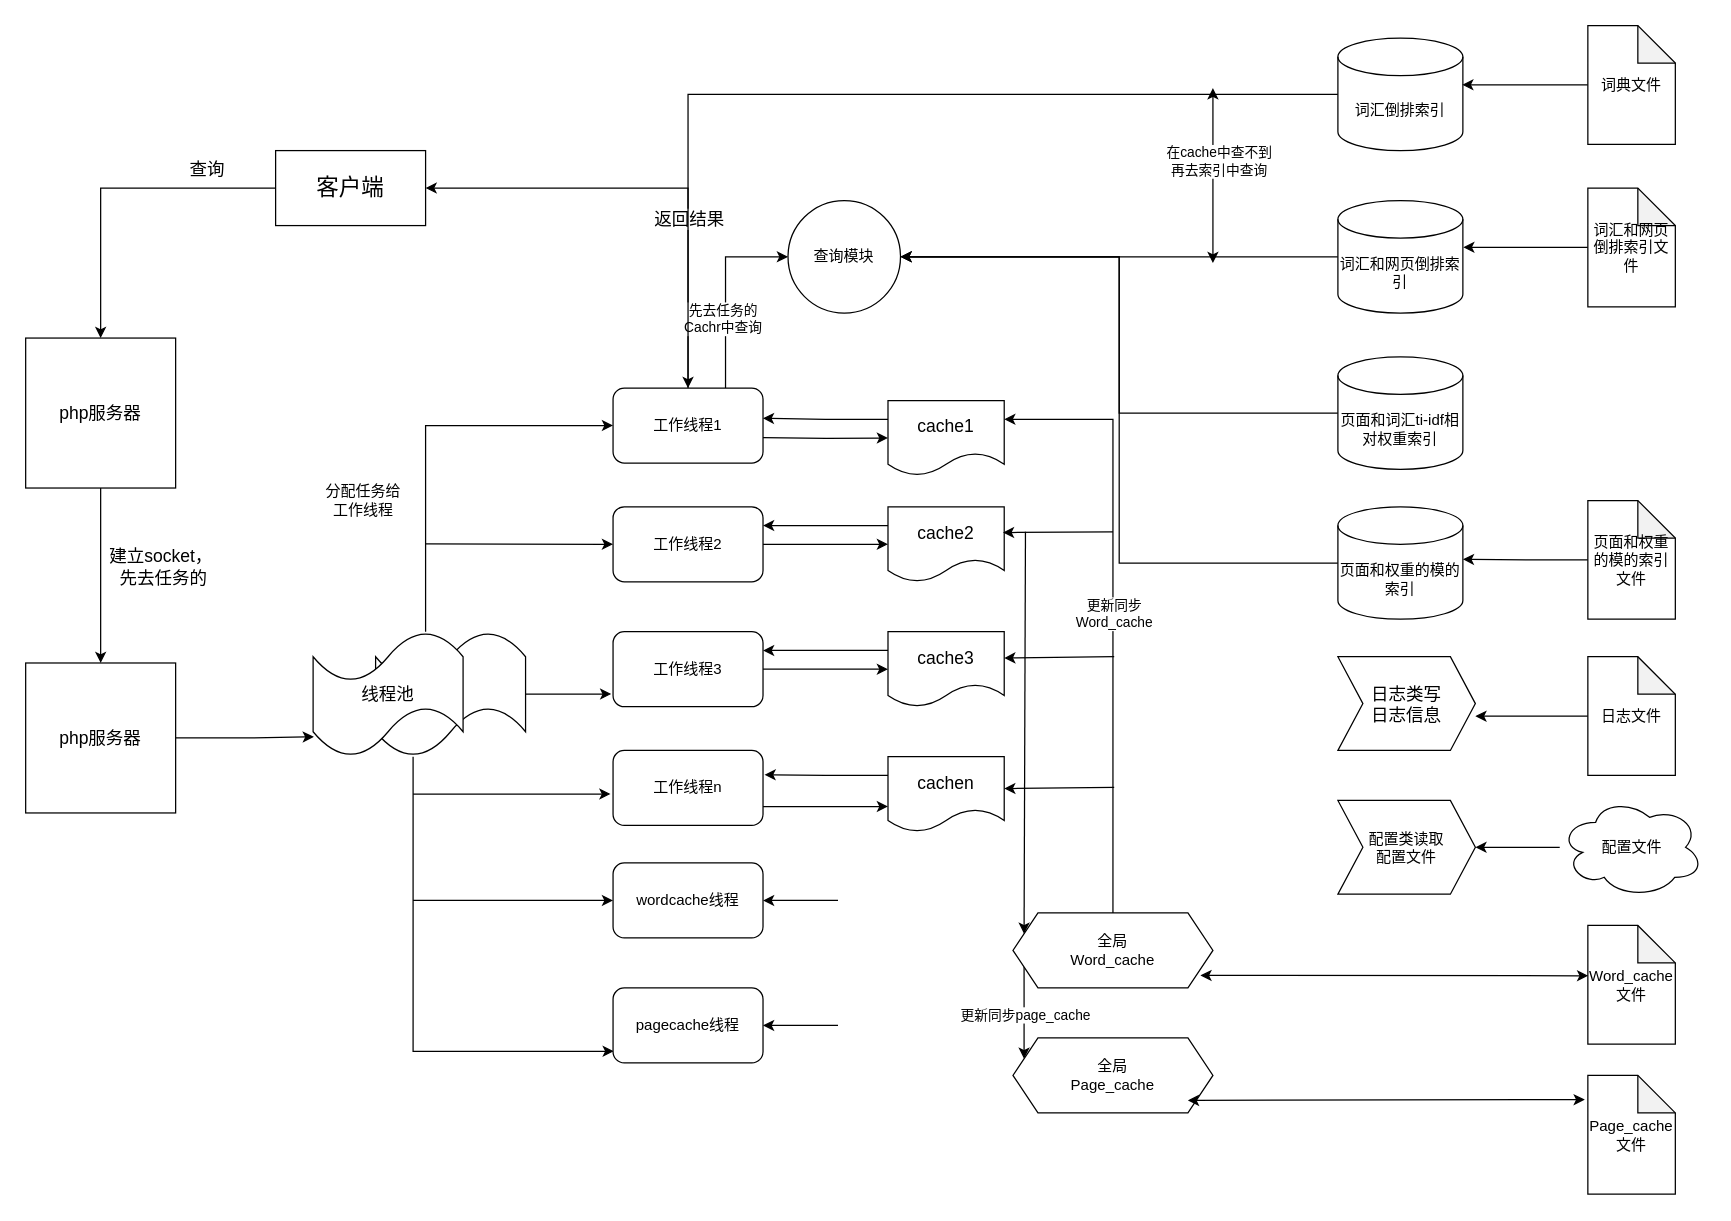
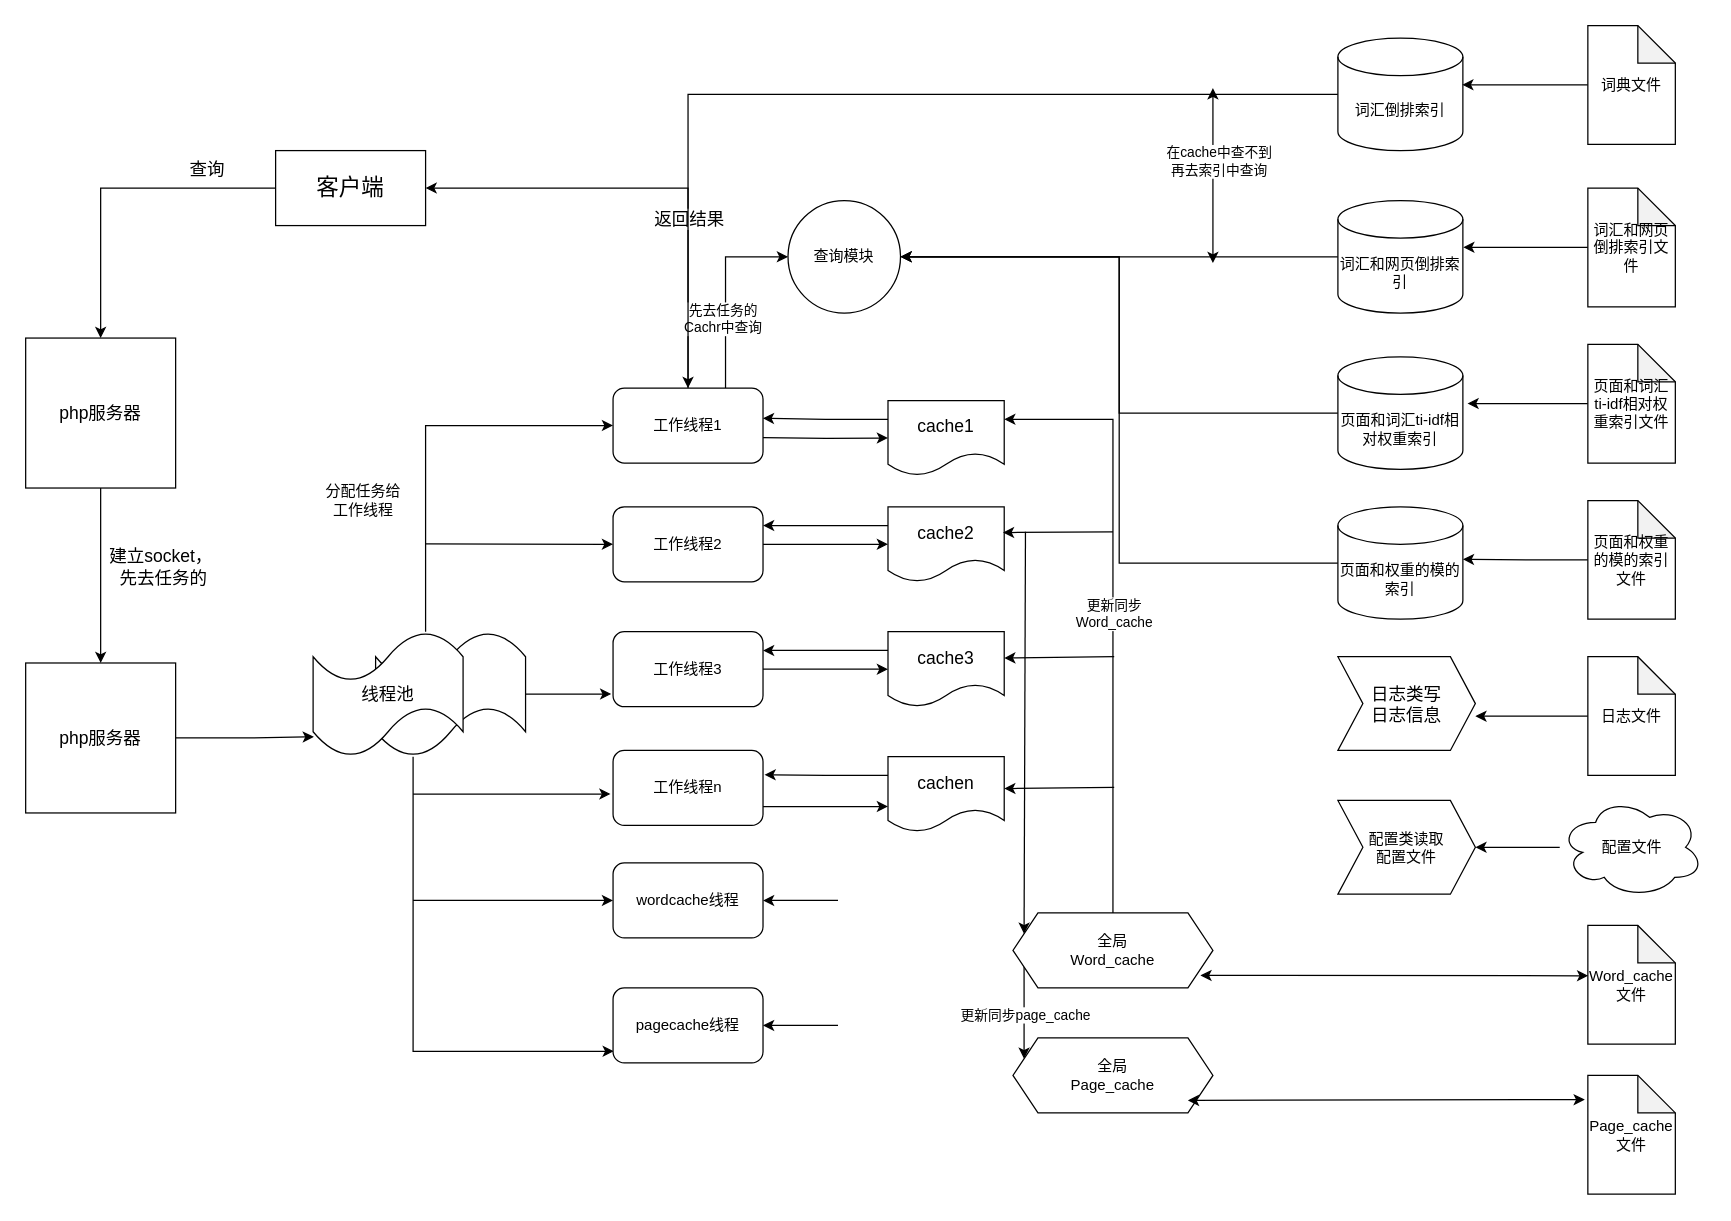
+ <mxCell id="70" style="edgeStyle=orthogonalEdgeStyle;rounded=0;orthogonalLoop=1;jettySize=auto;html=1;exitX=0;exitY=0.5;exitDx=0;exitDy=0;exitPerimeter=0;entryX=1.037;entryY=0.415;entryDx=0;entryDy=0;entryPerimeter=0;" edge="1" parent="1" source="71" target="49"><mxGeometry relative="1" as="geometry" /></mxCell>
+ <mxCell id="71" value="页面和词汇ti-idf相对权重索引文件" style="shape=note;whiteSpace=wrap;html=1;backgroundOutline=1;darkOpacity=0.05;" vertex="1" parent="1"><mxGeometry x="1270" y="275" width="70" height="95" as="geometry" /></mxCell>
